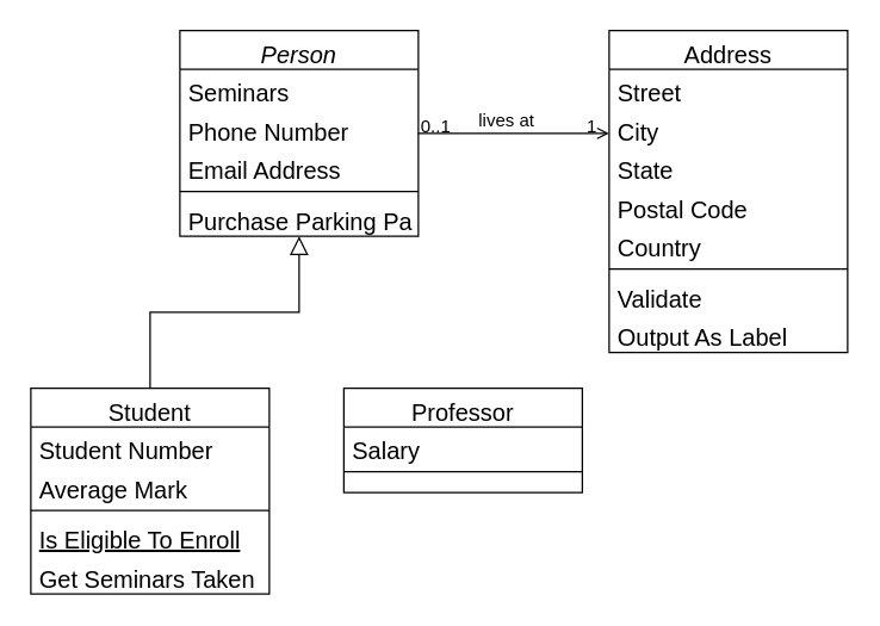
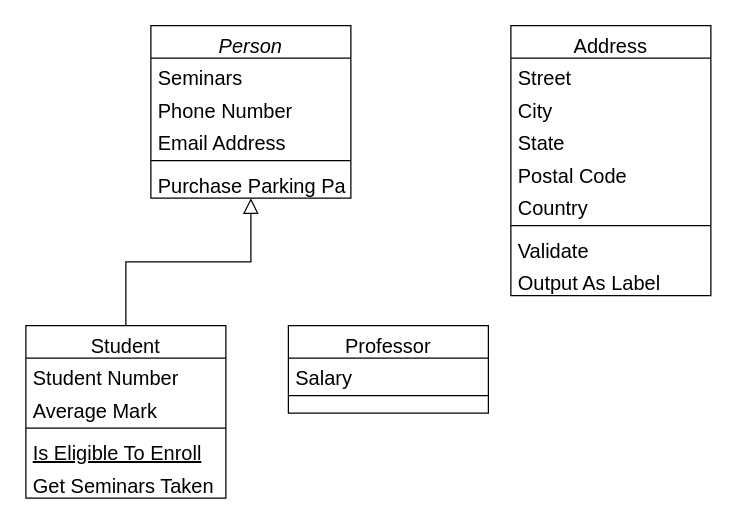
- <mxCell id="27" value="" style="endArrow=open;shadow=0;strokeWidth=1;rounded=0;endFill=1;edgeStyle=elbowEdgeStyle;elbow=vertical;fontSize=12;" edge="1" parent="1" source="2" target="18"><mxGeometry x="0.5" y="41" relative="1" as="geometry"><mxPoint x="280" y="92" as="sourcePoint" /><mxPoint x="440" y="92" as="targetPoint" /><mxPoint x="-40" y="32" as="offset" /></mxGeometry></mxCell>
- <mxCell id="28" value="0..1" style="resizable=0;align=left;verticalAlign=bottom;labelBackgroundColor=none;fontSize=12;" connectable="0" vertex="1" parent="27"><mxGeometry x="-1" relative="1" as="geometry"><mxPoint y="4" as="offset" /></mxGeometry></mxCell>
- <mxCell id="29" value="1" style="resizable=0;align=right;verticalAlign=bottom;labelBackgroundColor=none;fontSize=12;" connectable="0" vertex="1" parent="27"><mxGeometry x="1" relative="1" as="geometry"><mxPoint x="-7" y="4" as="offset" /></mxGeometry></mxCell>
- <mxCell id="30" value="lives at" style="text;html=1;resizable=0;points=[];;align=center;verticalAlign=middle;labelBackgroundColor=none;rounded=0;shadow=0;strokeWidth=1;fontSize=12;" vertex="1" connectable="0" parent="27"><mxGeometry x="0.5" y="49" relative="1" as="geometry"><mxPoint x="-38" y="40" as="offset" /></mxGeometry></mxCell>
